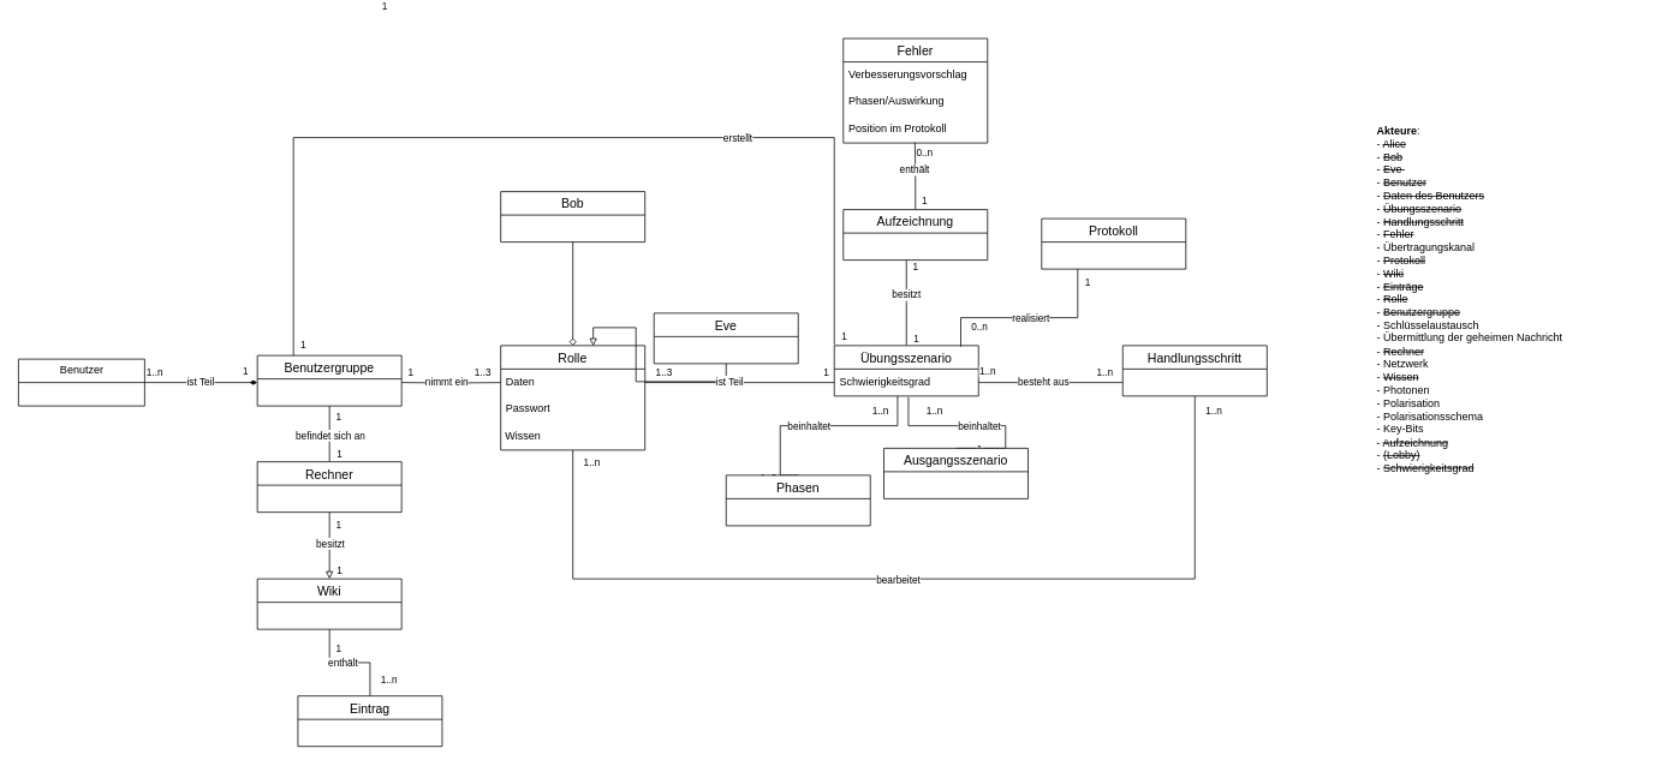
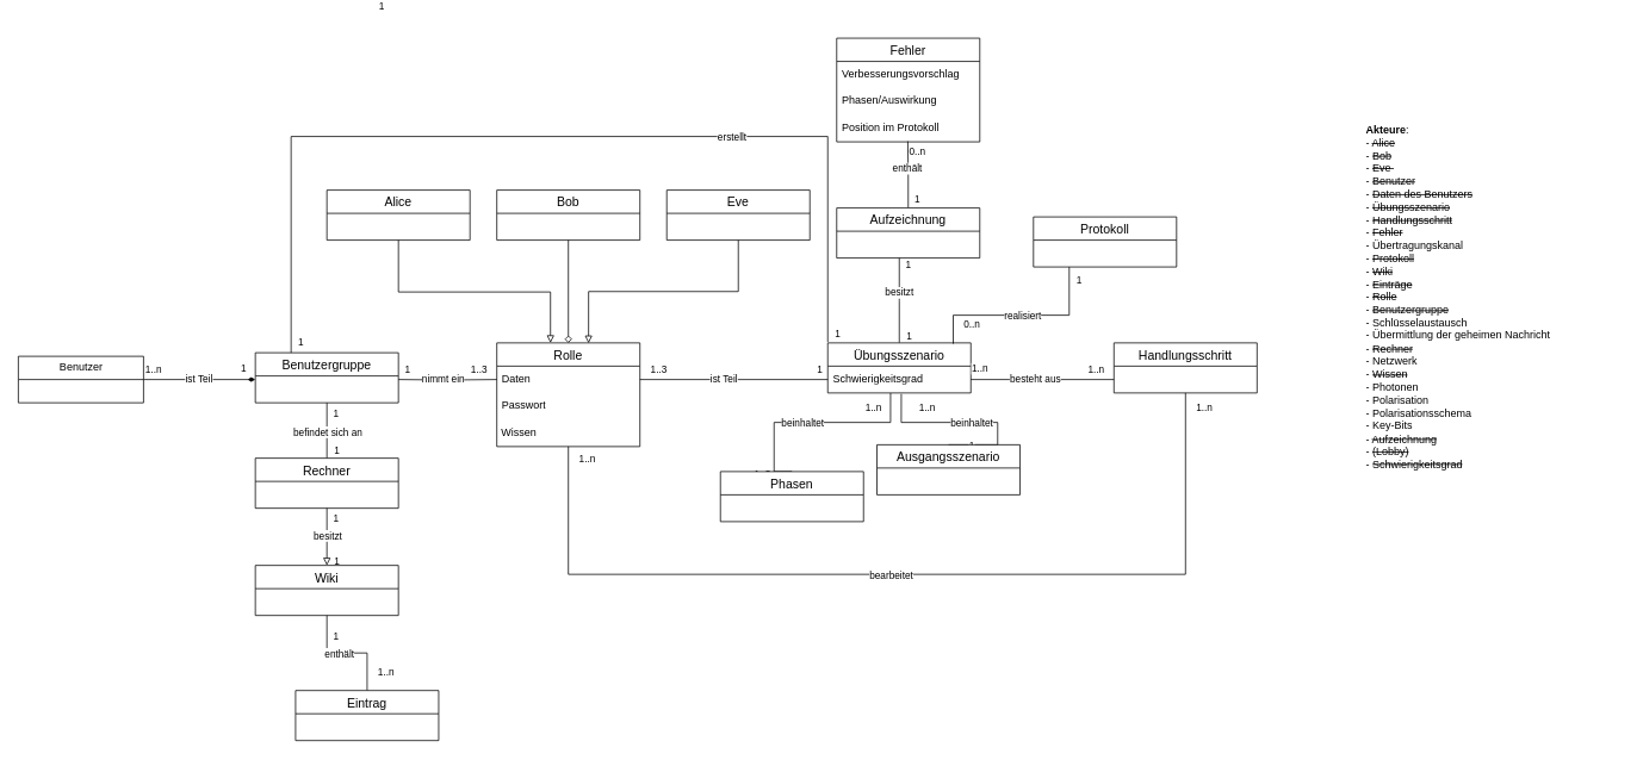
+ <mxCell id="20" value="Alice" style="swimlane;fontStyle=0;childLayout=stackLayout;horizontal=1;startSize=26;horizontalStack=0;resizeParent=1;resizeParentMax=0;resizeLast=0;collapsible=1;marginBottom=0;align=center;fontSize=14;" vertex="1" parent="1"><mxGeometry x="365" y="190" width="160" height="56" as="geometry" /></mxCell>
+ <mxCell id="19" style="edgeStyle=orthogonalEdgeStyle;rounded=0;orthogonalLoop=1;jettySize=auto;html=1;exitX=0.5;exitY=1;exitDx=0;exitDy=0;endArrow=block;endFill=0;" edge="1" parent="1" source="20" target="11"><mxGeometry relative="1" as="geometry"><Array as="points"><mxPoint x="445" y="304" /><mxPoint x="615" y="304" /></Array></mxGeometry></mxCell>
- <mxCell id="24" value="Eve" style="swimlane;fontStyle=0;childLayout=stackLayout;horizontal=1;startSize=26;horizontalStack=0;resizeParent=1;resizeParentMax=0;resizeLast=0;collapsible=1;marginBottom=0;align=center;fontSize=14;" vertex="1" parent="1"><mxGeometry x="725" y="325" width="160" height="56" as="geometry" /></mxCell>
+ <mxCell id="24" value="Eve" style="swimlane;fontStyle=0;childLayout=stackLayout;horizontal=1;startSize=26;horizontalStack=0;resizeParent=1;resizeParentMax=0;resizeLast=0;collapsible=1;marginBottom=0;align=center;fontSize=14;" vertex="1" parent="1"><mxGeometry x="745" y="190" width="160" height="56" as="geometry" /></mxCell>
- <mxCell id="32" value="Wiki" style="swimlane;fontStyle=0;childLayout=stackLayout;horizontal=1;startSize=26;horizontalStack=0;resizeParent=1;resizeParentMax=0;resizeLast=0;collapsible=1;marginBottom=0;align=center;fontSize=14;" vertex="1" parent="1"><mxGeometry x="285" y="620" width="160" height="56" as="geometry" /></mxCell>
+ <mxCell id="32" value="Wiki" style="swimlane;fontStyle=0;childLayout=stackLayout;horizontal=1;startSize=26;horizontalStack=0;resizeParent=1;resizeParentMax=0;resizeLast=0;collapsible=1;marginBottom=0;align=center;fontSize=14;" vertex="1" parent="1"><mxGeometry x="285" y="610" width="160" height="56" as="geometry" /></mxCell>
